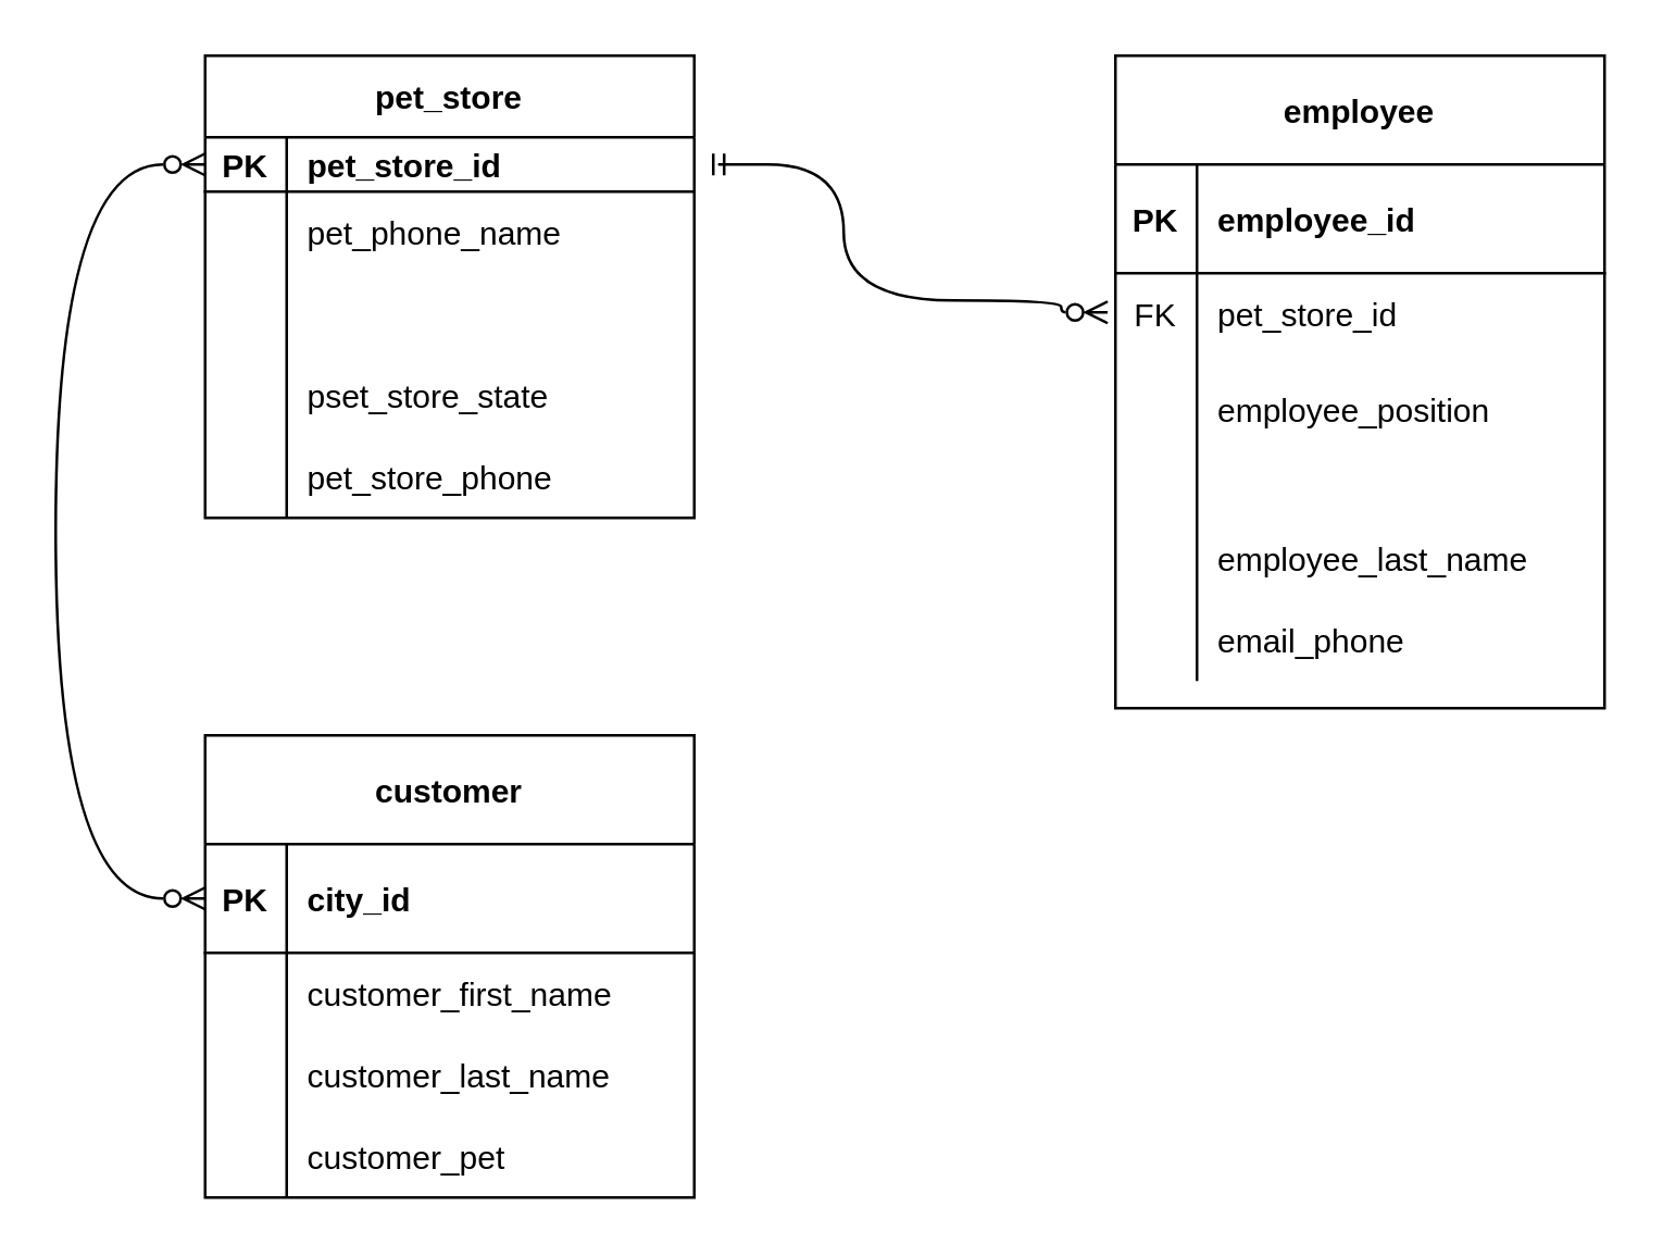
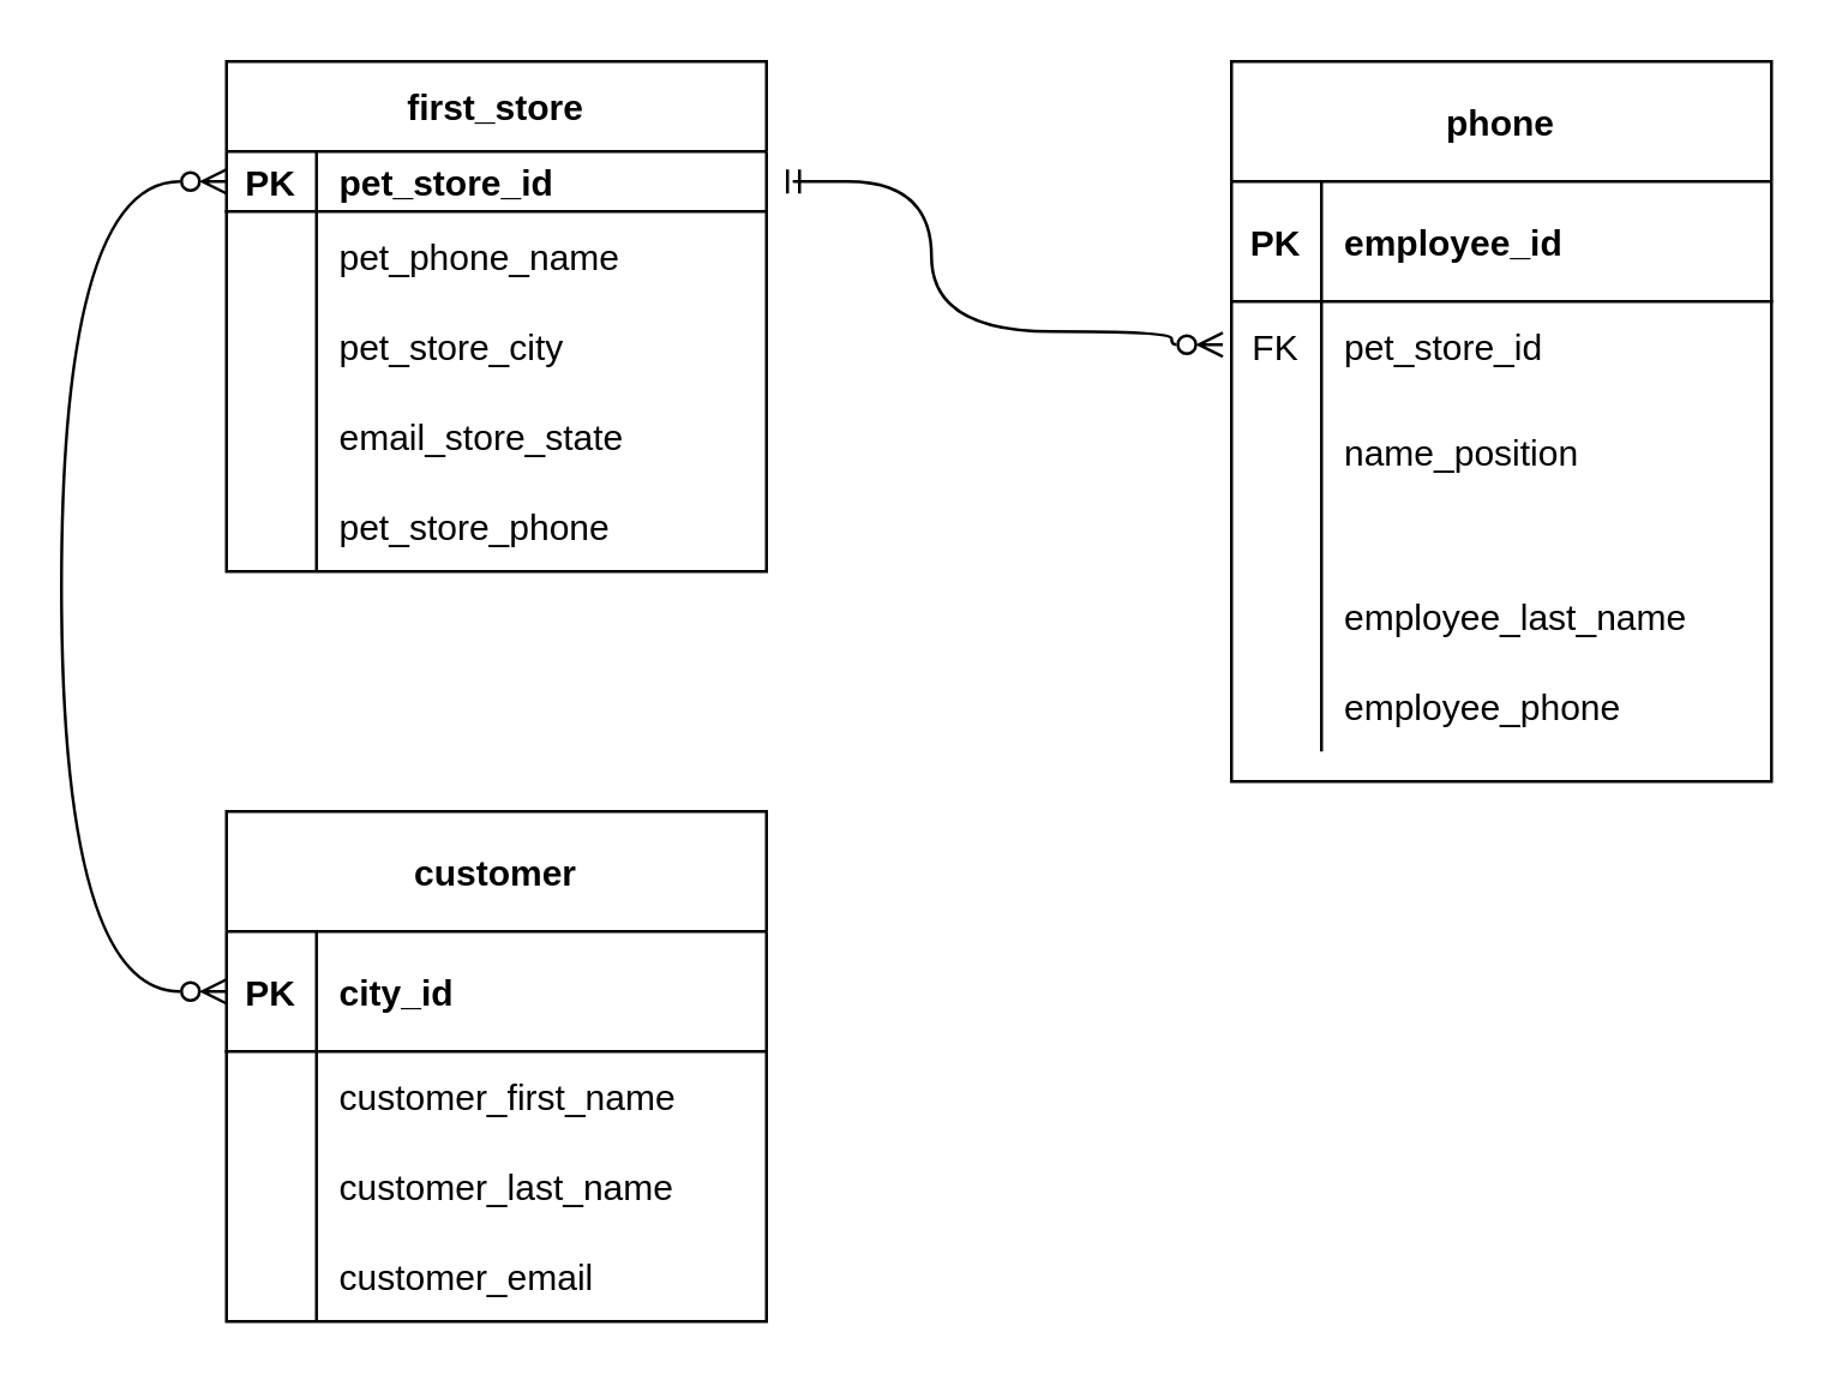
- <mxCell id="3" value="pet_store" style="shape=table;startSize=30;container=1;collapsible=1;childLayout=tableLayout;fixedRows=1;rowLines=0;fontStyle=1;align=center;resizeLast=1;" parent="1" vertex="1"><mxGeometry x="75" y="20" width="180" height="170" as="geometry" /></mxCell>
+ <mxCell id="3" value="first_store" style="shape=table;startSize=30;container=1;collapsible=1;childLayout=tableLayout;fixedRows=1;rowLines=0;fontStyle=1;align=center;resizeLast=1;" parent="1" vertex="1"><mxGeometry x="75" y="20" width="180" height="170" as="geometry" /></mxCell>
- <mxCell id="19" value="employee" style="shape=table;startSize=40;container=1;collapsible=1;childLayout=tableLayout;fixedRows=1;rowLines=0;fontStyle=1;align=center;resizeLast=1;" parent="1" vertex="1"><mxGeometry x="410" y="20" width="180" height="240" as="geometry" /></mxCell>
+ <mxCell id="19" value="phone" style="shape=table;startSize=40;container=1;collapsible=1;childLayout=tableLayout;fixedRows=1;rowLines=0;fontStyle=1;align=center;resizeLast=1;" parent="1" vertex="1"><mxGeometry x="410" y="20" width="180" height="240" as="geometry" /></mxCell>
+ <mxCell id="53" value="pet_store_city" style="shape=partialRectangle;connectable=0;fillColor=none;top=0;left=0;bottom=0;right=0;align=left;spacingLeft=6;overflow=hidden;" parent="1" vertex="1"><mxGeometry x="105" y="100" width="150" height="30" as="geometry"><mxRectangle width="150" height="30" as="alternateBounds" /></mxGeometry></mxCell>
- <mxCell id="15" value="pset_store_state" style="shape=partialRectangle;connectable=0;fillColor=none;top=0;left=0;bottom=0;right=0;align=left;spacingLeft=6;overflow=hidden;" parent="13" vertex="1"><mxGeometry x="30" width="150" height="30" as="geometry"><mxRectangle width="150" height="30" as="alternateBounds" /></mxGeometry></mxCell>
+ <mxCell id="15" value="email_store_state" style="shape=partialRectangle;connectable=0;fillColor=none;top=0;left=0;bottom=0;right=0;align=left;spacingLeft=6;overflow=hidden;" parent="13" vertex="1"><mxGeometry x="30" width="150" height="30" as="geometry"><mxRectangle width="150" height="30" as="alternateBounds" /></mxGeometry></mxCell>
- <mxCell id="28" value="employee_position" style="shape=partialRectangle;connectable=0;fillColor=none;top=0;left=0;bottom=0;right=0;align=left;spacingLeft=6;overflow=hidden;" parent="26" vertex="1"><mxGeometry x="30" width="150" height="40" as="geometry"><mxRectangle width="150" height="40" as="alternateBounds" /></mxGeometry></mxCell>
+ <mxCell id="28" value="name_position" style="shape=partialRectangle;connectable=0;fillColor=none;top=0;left=0;bottom=0;right=0;align=left;spacingLeft=6;overflow=hidden;" parent="26" vertex="1"><mxGeometry x="30" width="150" height="40" as="geometry"><mxRectangle width="150" height="40" as="alternateBounds" /></mxGeometry></mxCell>
- <mxCell id="37" value="email_phone" style="shape=partialRectangle;connectable=0;fillColor=none;top=0;left=0;bottom=0;right=0;align=left;spacingLeft=6;overflow=hidden;" parent="35" vertex="1"><mxGeometry x="30" width="150" height="30" as="geometry"><mxRectangle width="150" height="30" as="alternateBounds" /></mxGeometry></mxCell>
+ <mxCell id="37" value="employee_phone" style="shape=partialRectangle;connectable=0;fillColor=none;top=0;left=0;bottom=0;right=0;align=left;spacingLeft=6;overflow=hidden;" parent="35" vertex="1"><mxGeometry x="30" width="150" height="30" as="geometry"><mxRectangle width="150" height="30" as="alternateBounds" /></mxGeometry></mxCell>
- <mxCell id="50" value="customer_pet" style="shape=partialRectangle;connectable=0;fillColor=none;top=0;left=0;bottom=0;right=0;align=left;spacingLeft=6;overflow=hidden;" parent="48" vertex="1"><mxGeometry x="30" width="150" height="30" as="geometry"><mxRectangle width="150" height="30" as="alternateBounds" /></mxGeometry></mxCell>
+ <mxCell id="50" value="customer_email" style="shape=partialRectangle;connectable=0;fillColor=none;top=0;left=0;bottom=0;right=0;align=left;spacingLeft=6;overflow=hidden;" parent="48" vertex="1"><mxGeometry x="30" width="150" height="30" as="geometry"><mxRectangle width="150" height="30" as="alternateBounds" /></mxGeometry></mxCell>
